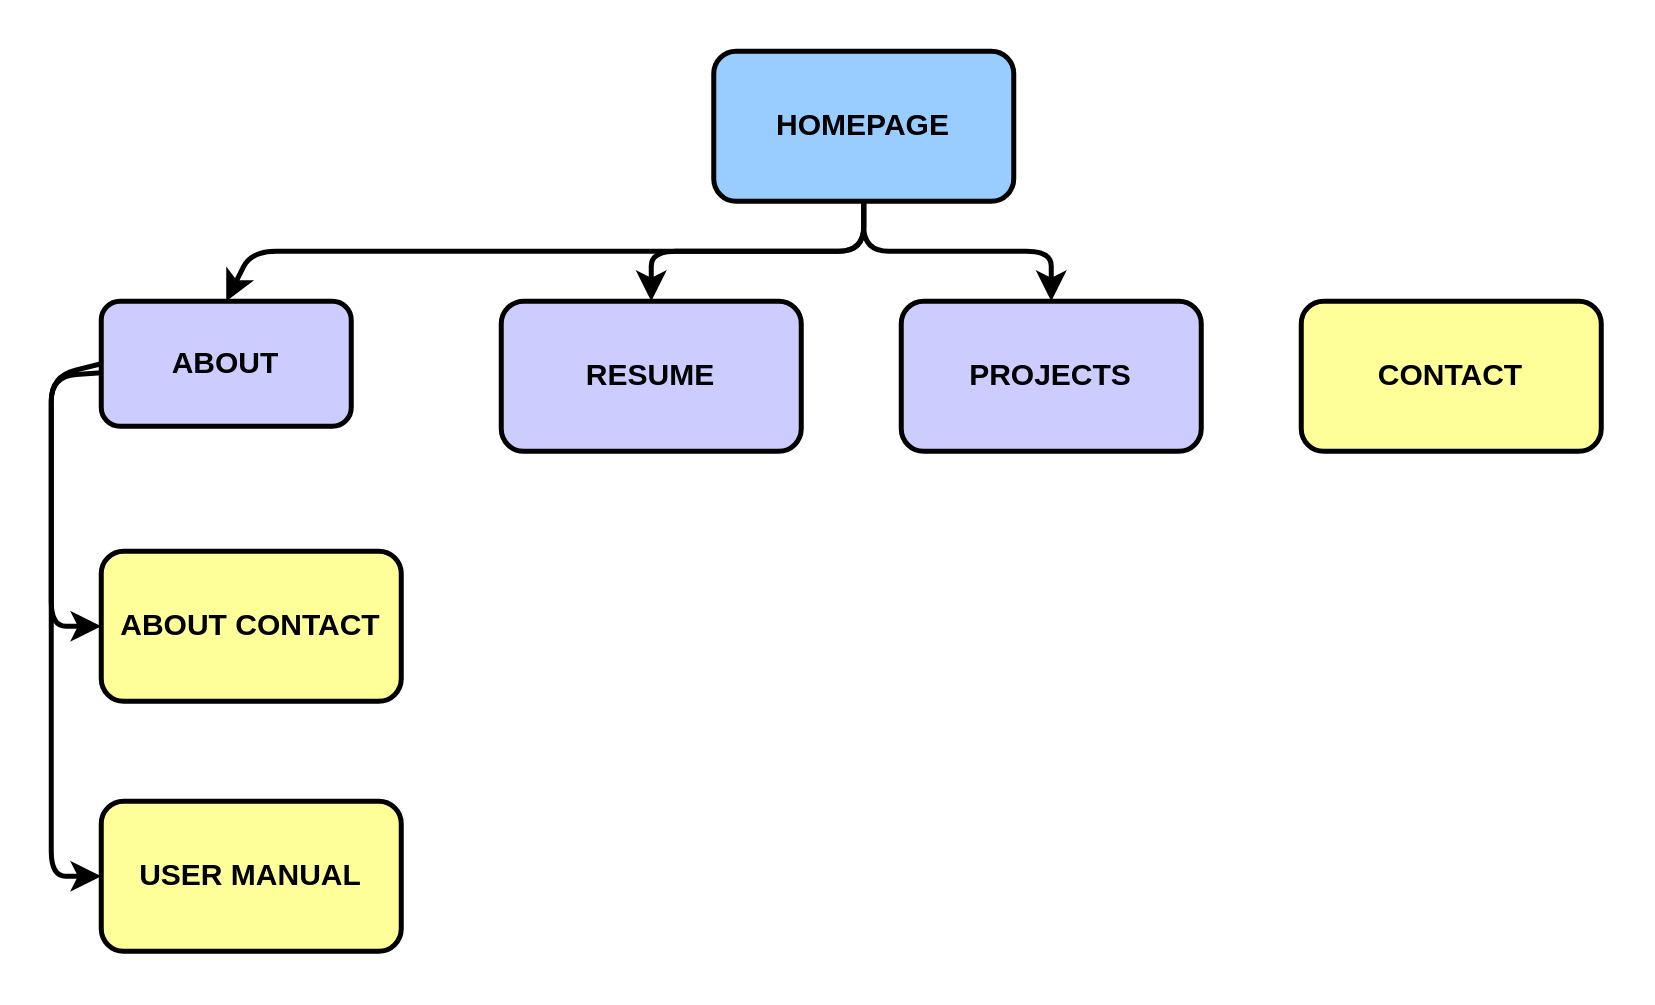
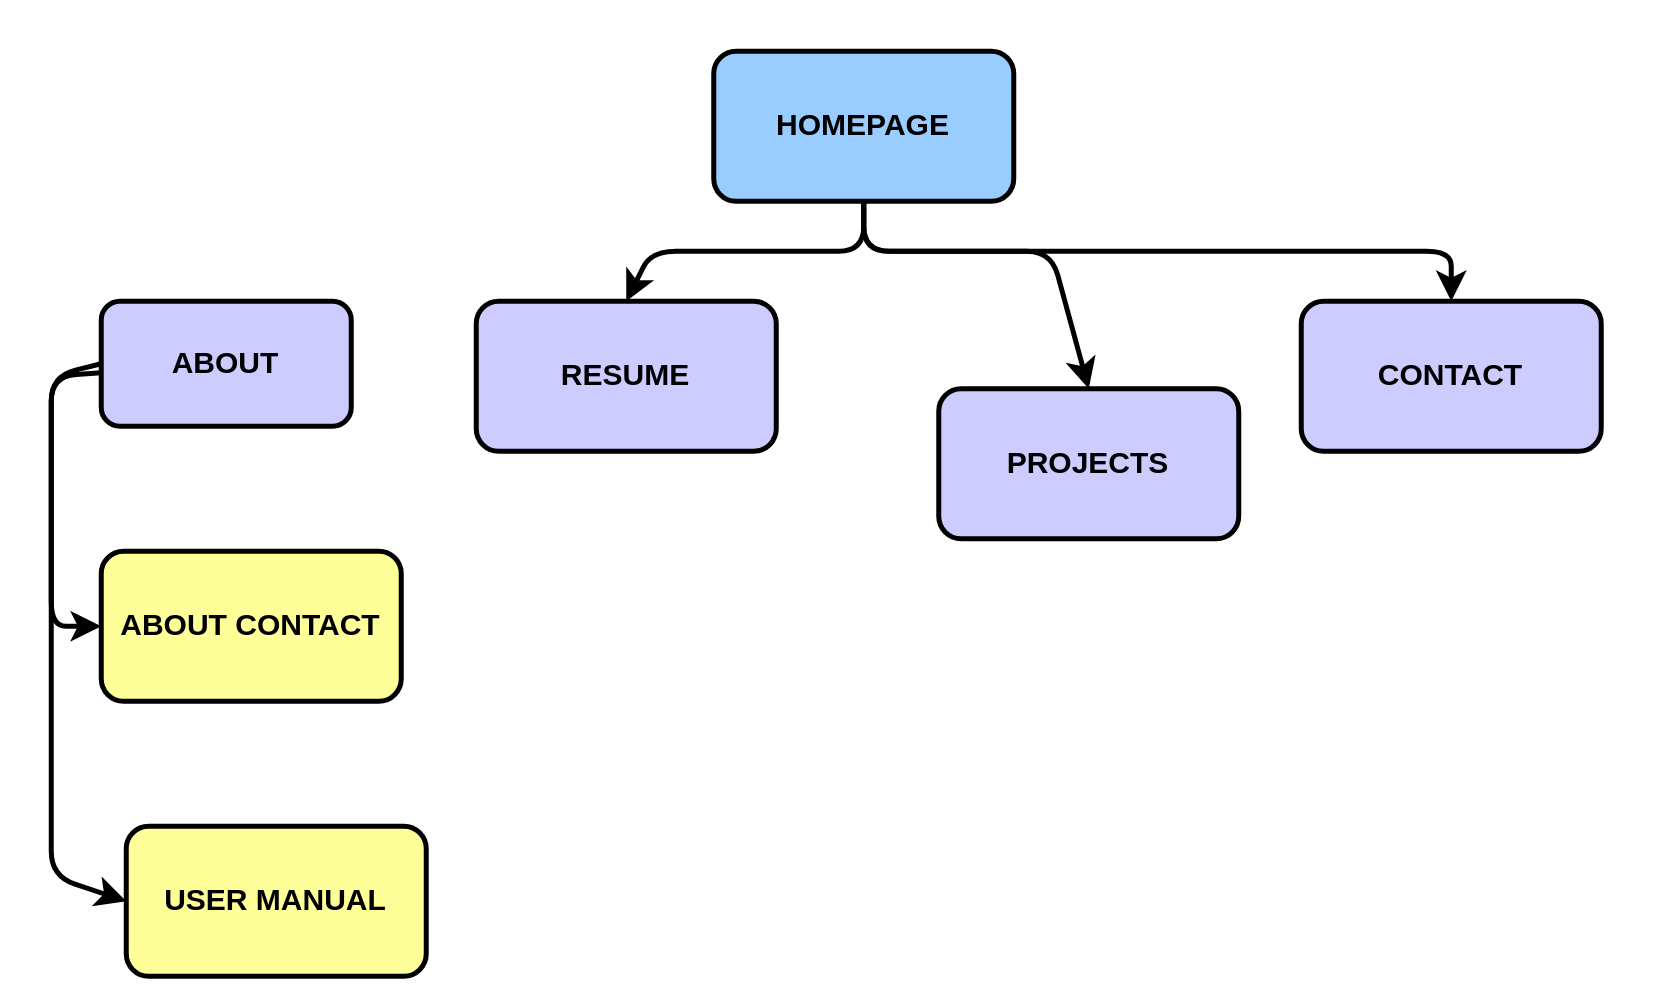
- <mxCell id="2" style="edgeStyle=none;html=1;exitX=0.5;exitY=1;exitDx=0;exitDy=0;entryX=0.5;entryY=0;entryDx=0;entryDy=0;strokeWidth=2;" edge="1" parent="1" source="6" target="9"><mxGeometry relative="1" as="geometry"><Array as="points"><mxPoint x="345" y="100" /><mxPoint x="100" y="100" /></Array></mxGeometry></mxCell>
+ <mxCell id="5" style="edgeStyle=none;html=1;entryX=0.5;entryY=0;entryDx=0;entryDy=0;strokeWidth=2;" edge="1" parent="1" source="6" target="12"><mxGeometry relative="1" as="geometry"><Array as="points"><mxPoint x="345" y="100" /><mxPoint x="580" y="100" /></Array></mxGeometry></mxCell>
- <mxCell id="10" value="&lt;b&gt;&lt;font style=&quot;color: rgb(0, 0, 0);&quot;&gt;RESUME&lt;/font&gt;&lt;/b&gt;" style="whiteSpace=wrap;html=1;rounded=1;strokeWidth=2;fillColor=#CCCCFF;" vertex="1" parent="1"><mxGeometry x="200" y="120" width="120" height="60" as="geometry" /></mxCell>
+ <mxCell id="10" value="&lt;b&gt;&lt;font style=&quot;color: rgb(0, 0, 0);&quot;&gt;RESUME&lt;/font&gt;&lt;/b&gt;" style="whiteSpace=wrap;html=1;rounded=1;strokeWidth=2;fillColor=#CCCCFF;" vertex="1" parent="1"><mxGeometry x="190" y="120" width="120" height="60" as="geometry" /></mxCell>
- <mxCell id="11" value="&lt;b&gt;&lt;font style=&quot;color: rgb(0, 0, 0);&quot;&gt;PROJECTS&lt;/font&gt;&lt;/b&gt;" style="whiteSpace=wrap;html=1;rounded=1;strokeWidth=2;fillColor=#CCCCFF;" vertex="1" parent="1"><mxGeometry x="360" y="120" width="120" height="60" as="geometry" /></mxCell>
+ <mxCell id="11" value="&lt;b&gt;&lt;font style=&quot;color: rgb(0, 0, 0);&quot;&gt;PROJECTS&lt;/font&gt;&lt;/b&gt;" style="whiteSpace=wrap;html=1;rounded=1;strokeWidth=2;fillColor=#CCCCFF;" vertex="1" parent="1"><mxGeometry x="375" y="155" width="120" height="60" as="geometry" /></mxCell>
- <mxCell id="12" value="&lt;b&gt;&lt;font style=&quot;color: rgb(0, 0, 0);&quot;&gt;CONTACT&lt;/font&gt;&lt;/b&gt;" style="whiteSpace=wrap;html=1;rounded=1;strokeWidth=2;fillColor=#ffff99;" vertex="1" parent="1"><mxGeometry x="520" y="120" width="120" height="60" as="geometry" /></mxCell>
+ <mxCell id="12" value="&lt;b&gt;&lt;font style=&quot;color: rgb(0, 0, 0);&quot;&gt;CONTACT&lt;/font&gt;&lt;/b&gt;" style="whiteSpace=wrap;html=1;rounded=1;strokeWidth=2;fillColor=#CCCCFF;" vertex="1" parent="1"><mxGeometry x="520" y="120" width="120" height="60" as="geometry" /></mxCell>
- <mxCell id="14" value="&lt;b&gt;&lt;font style=&quot;color: rgb(0, 0, 0);&quot;&gt;USER MANUAL&lt;/font&gt;&lt;/b&gt;" style="whiteSpace=wrap;html=1;glass=0;rounded=1;strokeWidth=2;fillColor=#FFFF99;" vertex="1" parent="1"><mxGeometry x="40" y="320" width="120" height="60" as="geometry" /></mxCell>
+ <mxCell id="14" value="&lt;b&gt;&lt;font style=&quot;color: rgb(0, 0, 0);&quot;&gt;USER MANUAL&lt;/font&gt;&lt;/b&gt;" style="whiteSpace=wrap;html=1;glass=0;rounded=1;strokeWidth=2;fillColor=#FFFF99;" vertex="1" parent="1"><mxGeometry x="50" y="330" width="120" height="60" as="geometry" /></mxCell>
